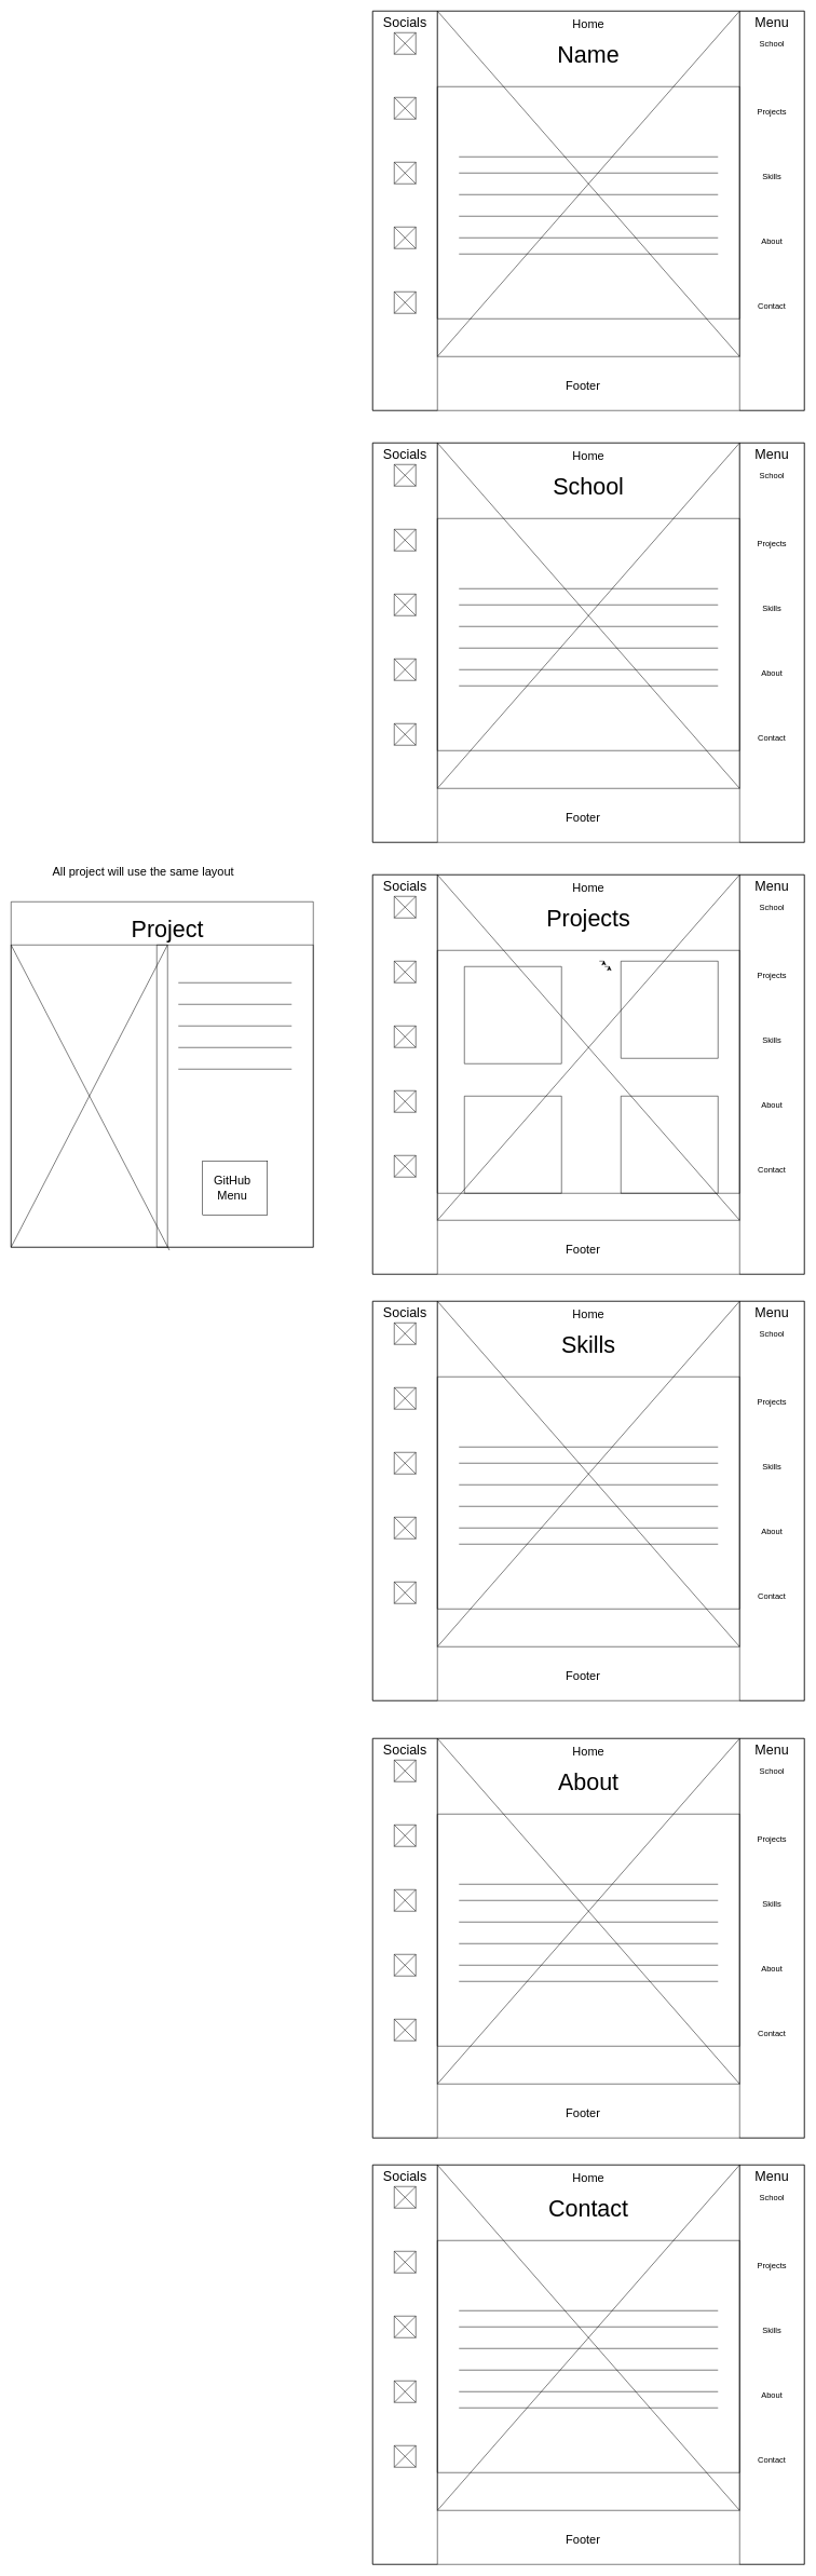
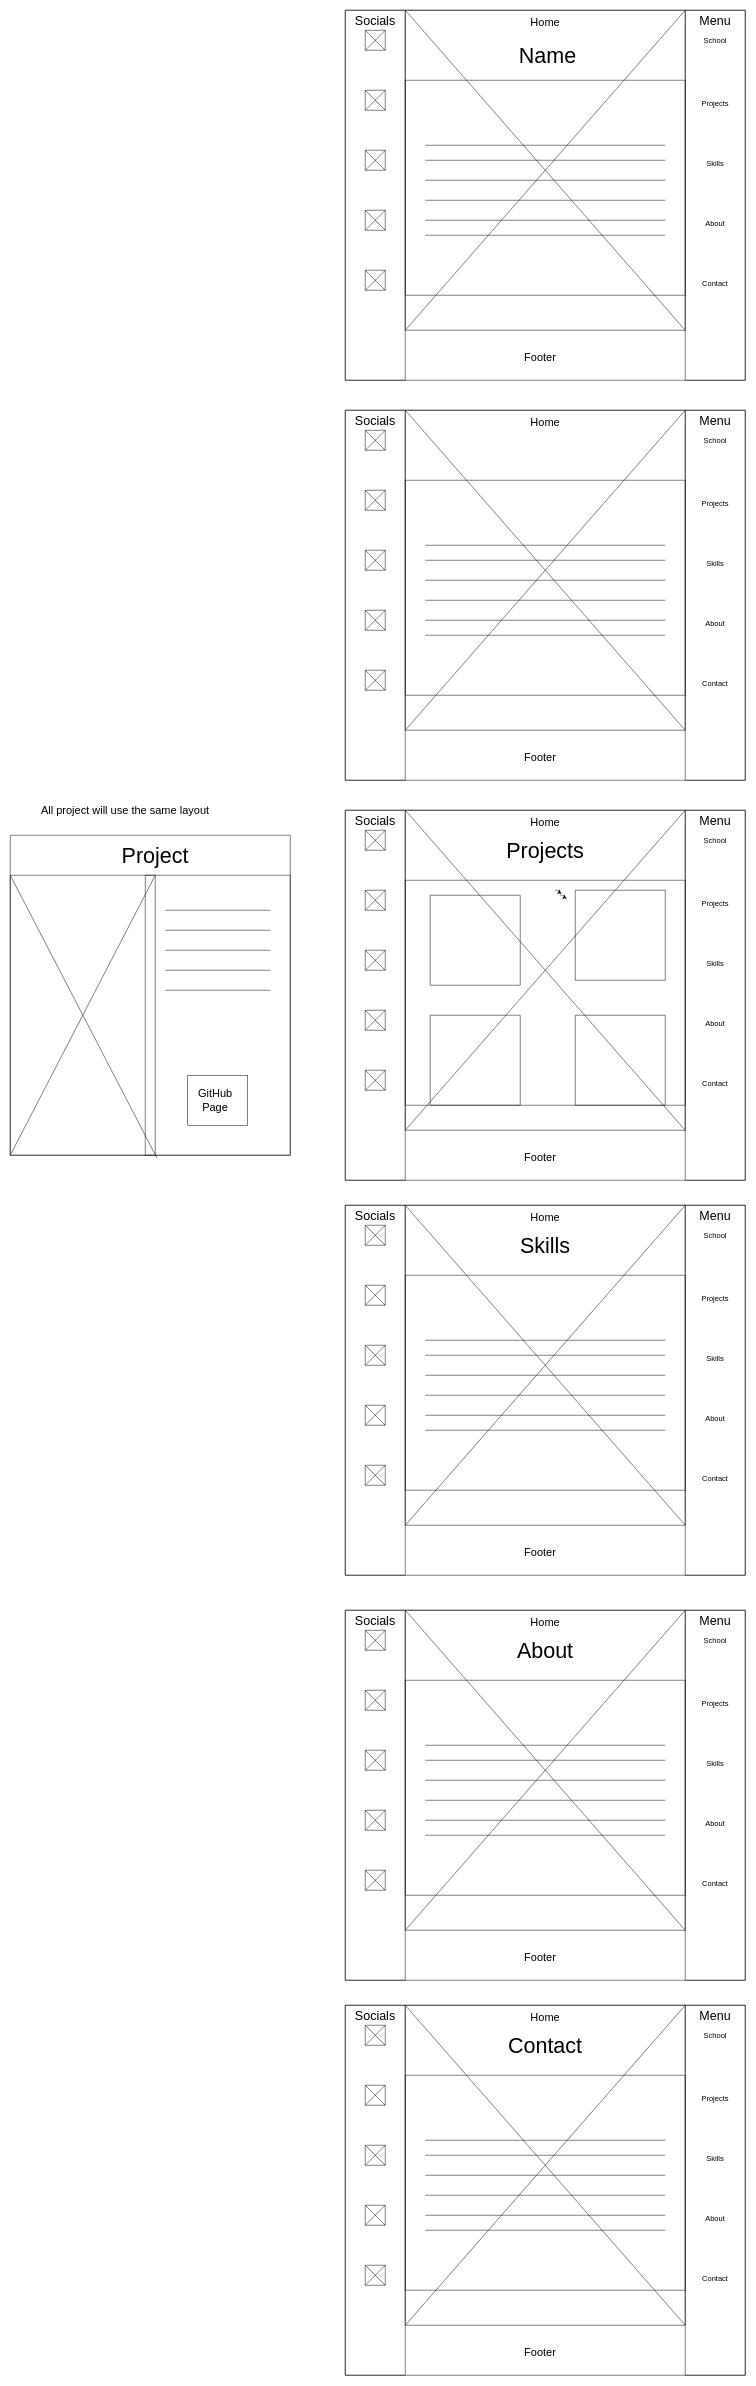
- <mxCell id="14" value="Name" style="text;html=1;strokeColor=none;fillColor=none;align=center;verticalAlign=middle;whiteSpace=wrap;rounded=0;fontSize=43;" vertex="1" parent="5"><mxGeometry x="140" y="40" width="280" height="80" as="geometry" /></mxCell>
+ <mxCell id="14" value="Name" style="text;html=1;strokeColor=none;fillColor=none;align=center;verticalAlign=middle;whiteSpace=wrap;rounded=0;fontSize=43;" vertex="1" parent="5"><mxGeometry x="145" y="50" width="280" height="80" as="geometry" /></mxCell>
- <mxCell id="52" value="School" style="text;html=1;strokeColor=none;fillColor=none;align=center;verticalAlign=middle;whiteSpace=wrap;rounded=0;fontSize=43;" vertex="1" parent="43"><mxGeometry x="140" y="40" width="280" height="80" as="geometry" /></mxCell>
- <mxCell id="230" value="All project will use the same layout" style="text;html=1;strokeColor=none;fillColor=none;align=center;verticalAlign=middle;whiteSpace=wrap;rounded=0;fontSize=22;" vertex="1" parent="1"><mxGeometry x="90" y="1600" width="350" height="30" as="geometry" /></mxCell>
+ <mxCell id="230" value="All project will use the same layout" style="text;html=1;strokeColor=none;fillColor=none;align=center;verticalAlign=middle;whiteSpace=wrap;rounded=0;fontSize=22;" vertex="1" parent="1"><mxGeometry x="75" y="1605" width="350" height="30" as="geometry" /></mxCell>
- <mxCell id="234" value="Project" style="text;html=1;strokeColor=none;fillColor=none;align=center;verticalAlign=middle;whiteSpace=wrap;rounded=0;fontSize=43;" vertex="1" parent="231"><mxGeometry x="150" y="20" width="280" height="60" as="geometry" /></mxCell>
+ <mxCell id="234" value="Project" style="text;html=1;strokeColor=none;fillColor=none;align=center;verticalAlign=middle;whiteSpace=wrap;rounded=0;fontSize=43;" vertex="1" parent="231"><mxGeometry x="150" y="10" width="280" height="60" as="geometry" /></mxCell>
- <mxCell id="241" value="GitHub Menu" style="text;html=1;strokeColor=none;fillColor=none;align=center;verticalAlign=middle;whiteSpace=wrap;rounded=0;fontSize=22;" vertex="1" parent="235"><mxGeometry x="110" y="435" width="60" height="30" as="geometry" /></mxCell>
+ <mxCell id="241" value="GitHub Page" style="text;html=1;strokeColor=none;fillColor=none;align=center;verticalAlign=middle;whiteSpace=wrap;rounded=0;fontSize=22;" vertex="1" parent="235"><mxGeometry x="110" y="435" width="60" height="30" as="geometry" /></mxCell>
